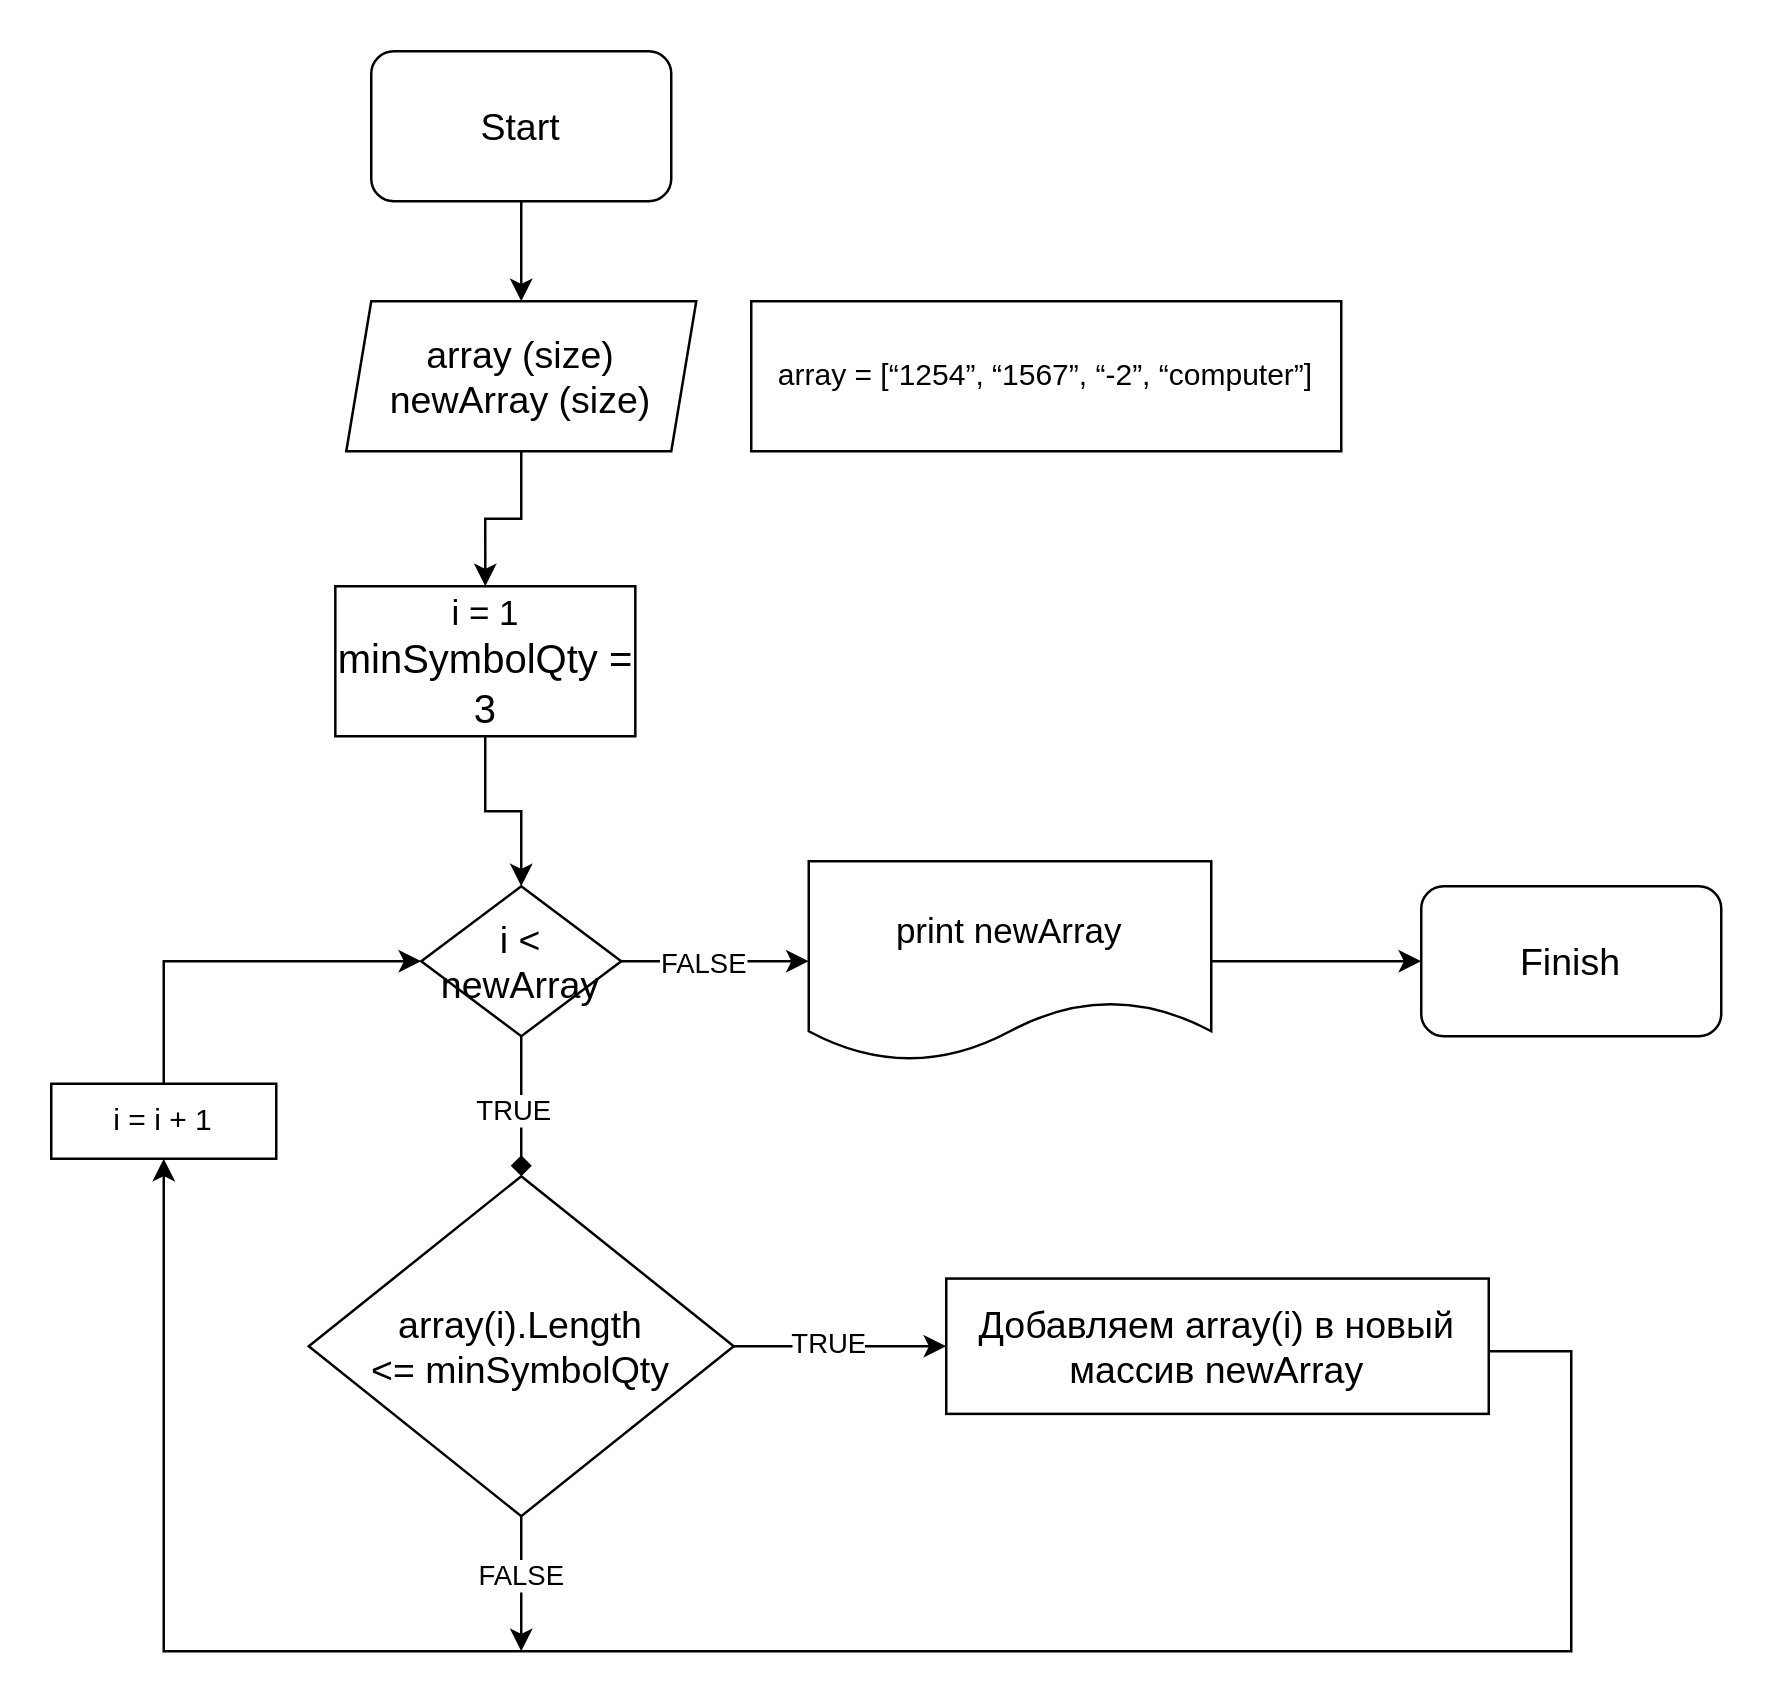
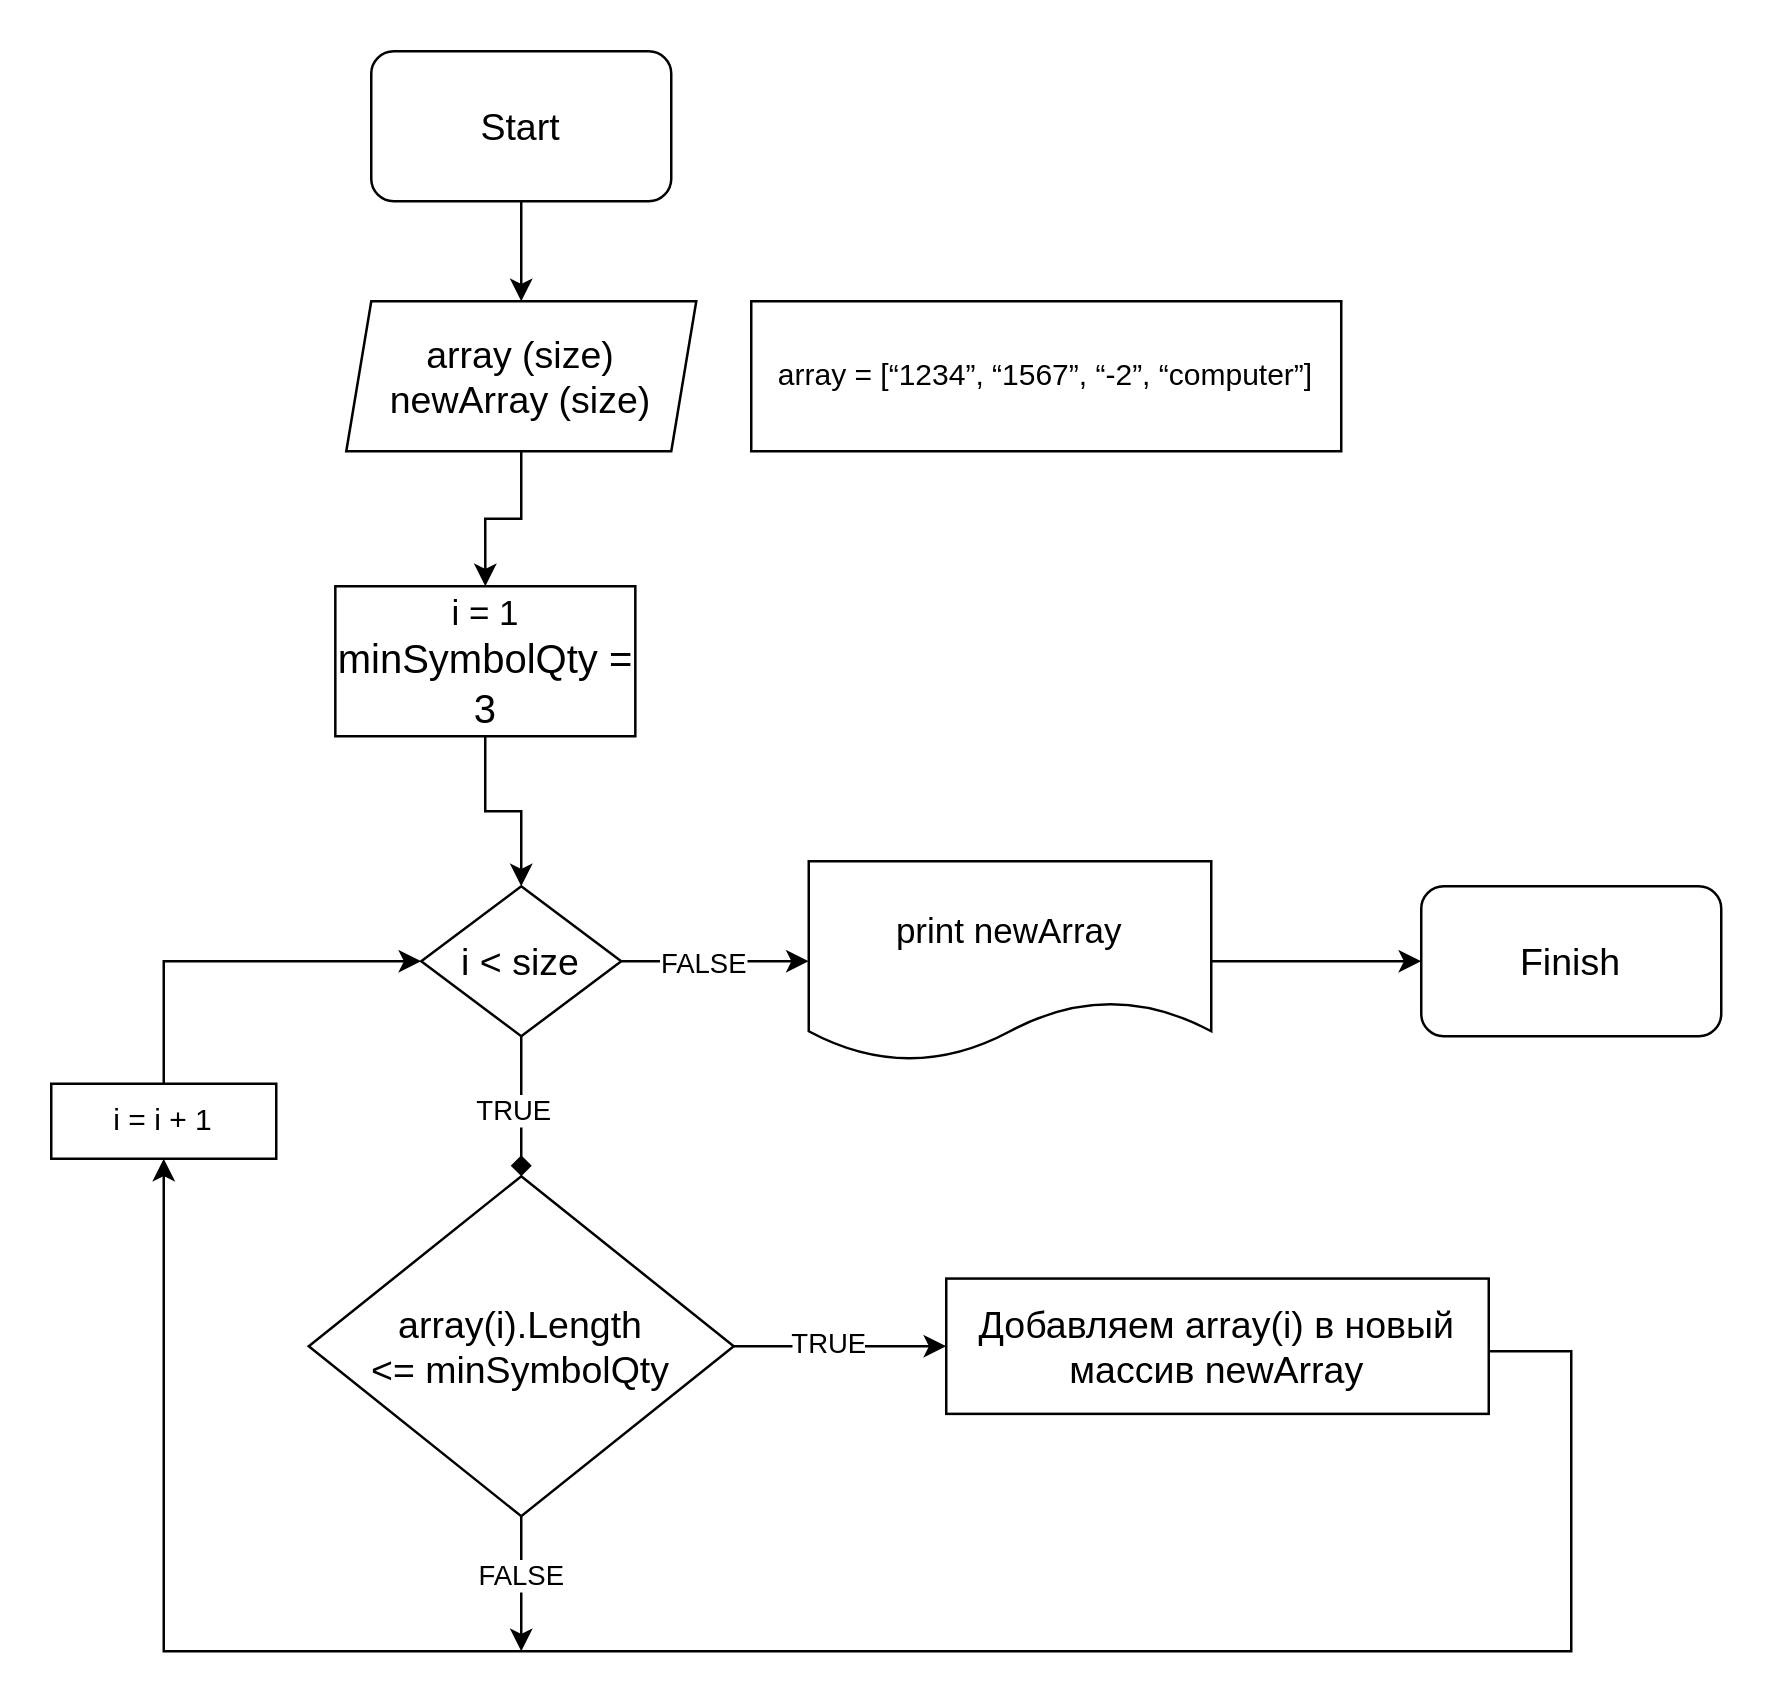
- <mxCell id="22" value="array = [“1254”, “1567”, “-2”, “computer”]" style="rounded=0;whiteSpace=wrap;html=1;" parent="1" vertex="1"><mxGeometry x="300" y="120" width="236" height="60" as="geometry" /></mxCell>
+ <mxCell id="22" value="array = [“1234”, “1567”, “-2”, “computer”]" style="rounded=0;whiteSpace=wrap;html=1;" parent="1" vertex="1"><mxGeometry x="300" y="120" width="236" height="60" as="geometry" /></mxCell>
- <mxCell id="12" value="i &amp;lt; newArray" style="rhombus;whiteSpace=wrap;html=1;fontSize=15;" parent="1" vertex="1"><mxGeometry x="168" y="354" width="80" height="60" as="geometry" /></mxCell>
+ <mxCell id="12" value="i &amp;lt; size" style="rhombus;whiteSpace=wrap;html=1;fontSize=15;" parent="1" vertex="1"><mxGeometry x="168" y="354" width="80" height="60" as="geometry" /></mxCell>
